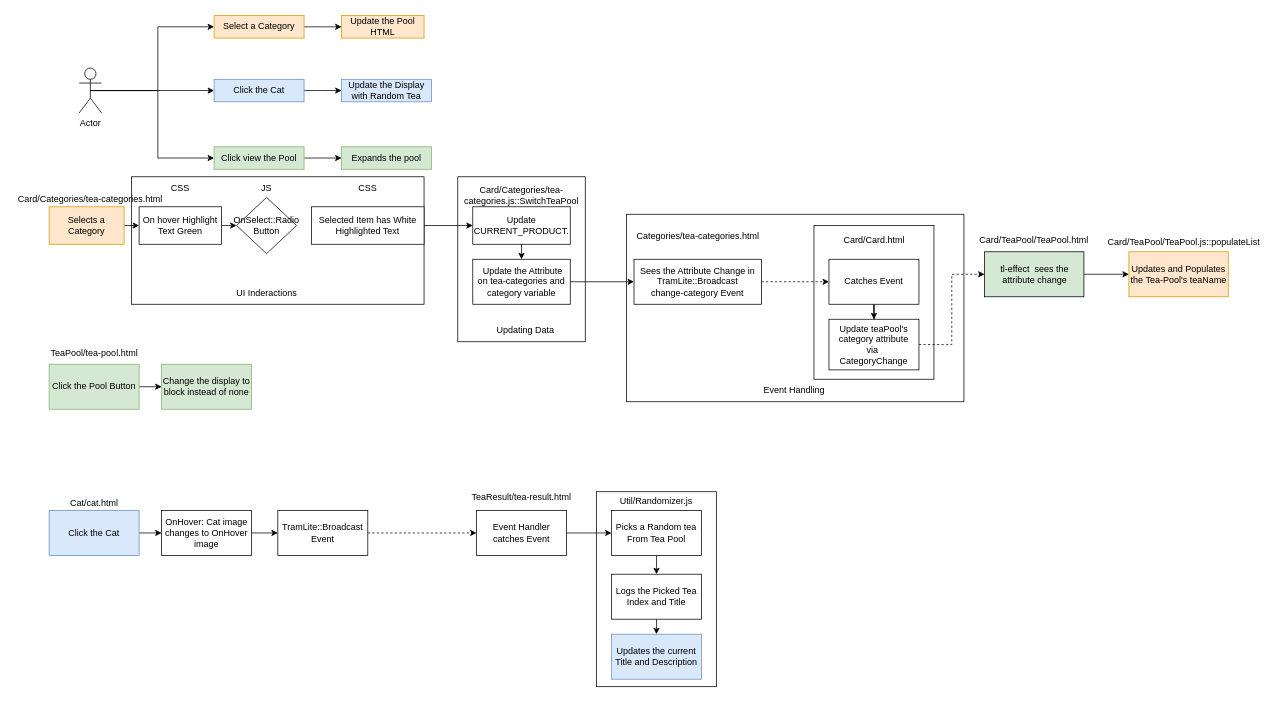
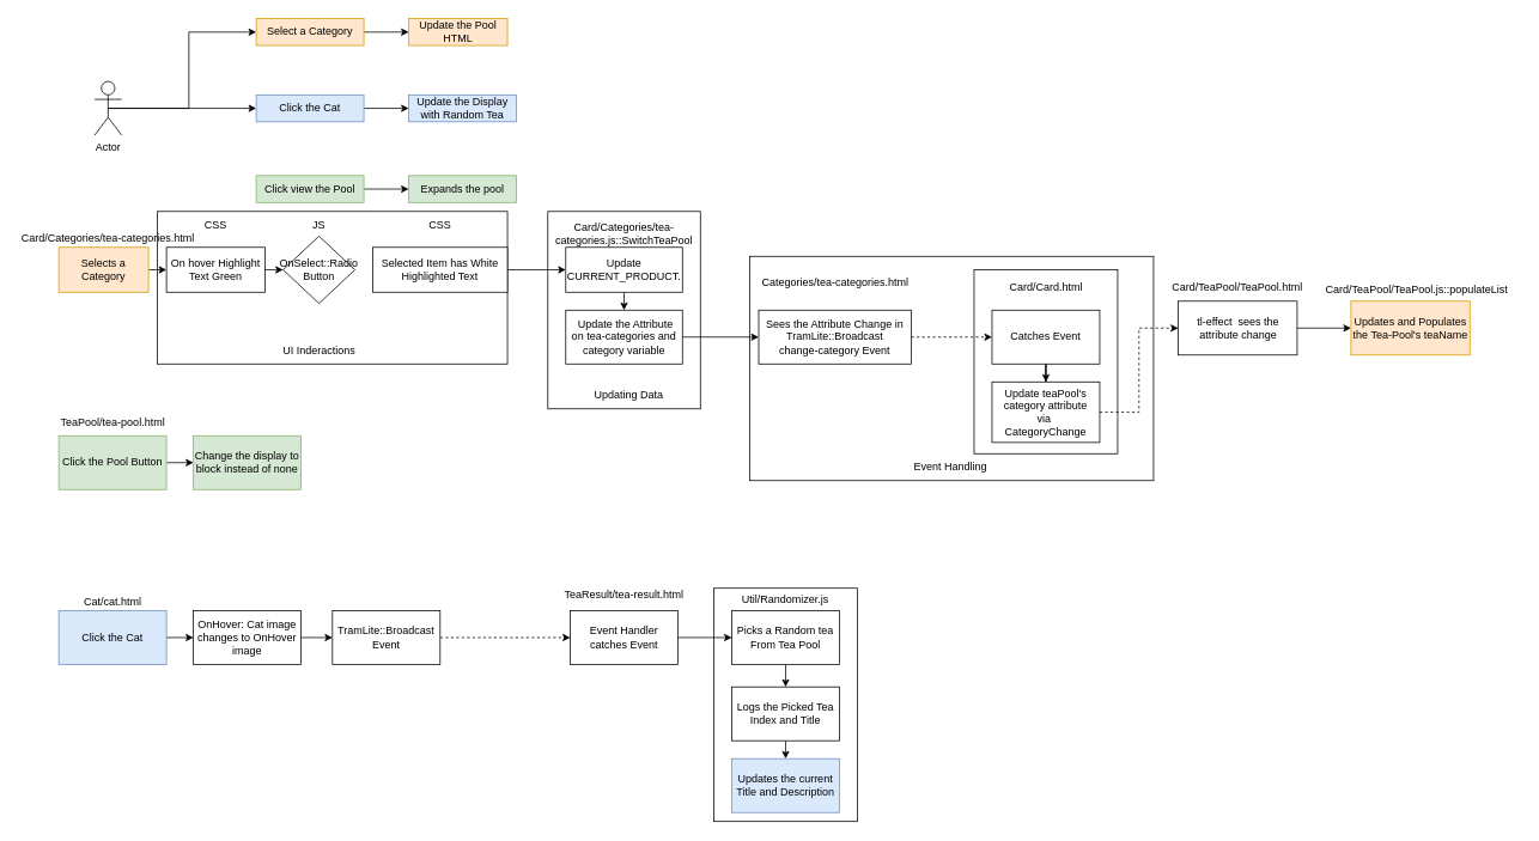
- <mxCell id="7" style="edgeStyle=orthogonalEdgeStyle;rounded=0;orthogonalLoop=1;jettySize=auto;html=1;exitX=0.5;exitY=0.5;exitDx=0;exitDy=0;exitPerimeter=0;entryX=0;entryY=0.5;entryDx=0;entryDy=0;" parent="1" source="8" target="12" edge="1"><mxGeometry relative="1" as="geometry"><Array as="points"><mxPoint x="210" y="120" /><mxPoint x="210" y="210" /></Array></mxGeometry></mxCell>
- <mxCell id="66" value="tl-effect&amp;nbsp; sees the attribute change" style="whiteSpace=wrap;html=1;fillColor=#d5e8d4;" parent="1" vertex="1"><mxGeometry x="1312.5" y="335" width="132.5" height="60" as="geometry" /></mxCell>
+ <mxCell id="66" value="tl-effect&amp;nbsp; sees the attribute change" style="whiteSpace=wrap;html=1;" parent="1" vertex="1"><mxGeometry x="1312.5" y="335" width="132.5" height="60" as="geometry" /></mxCell>
